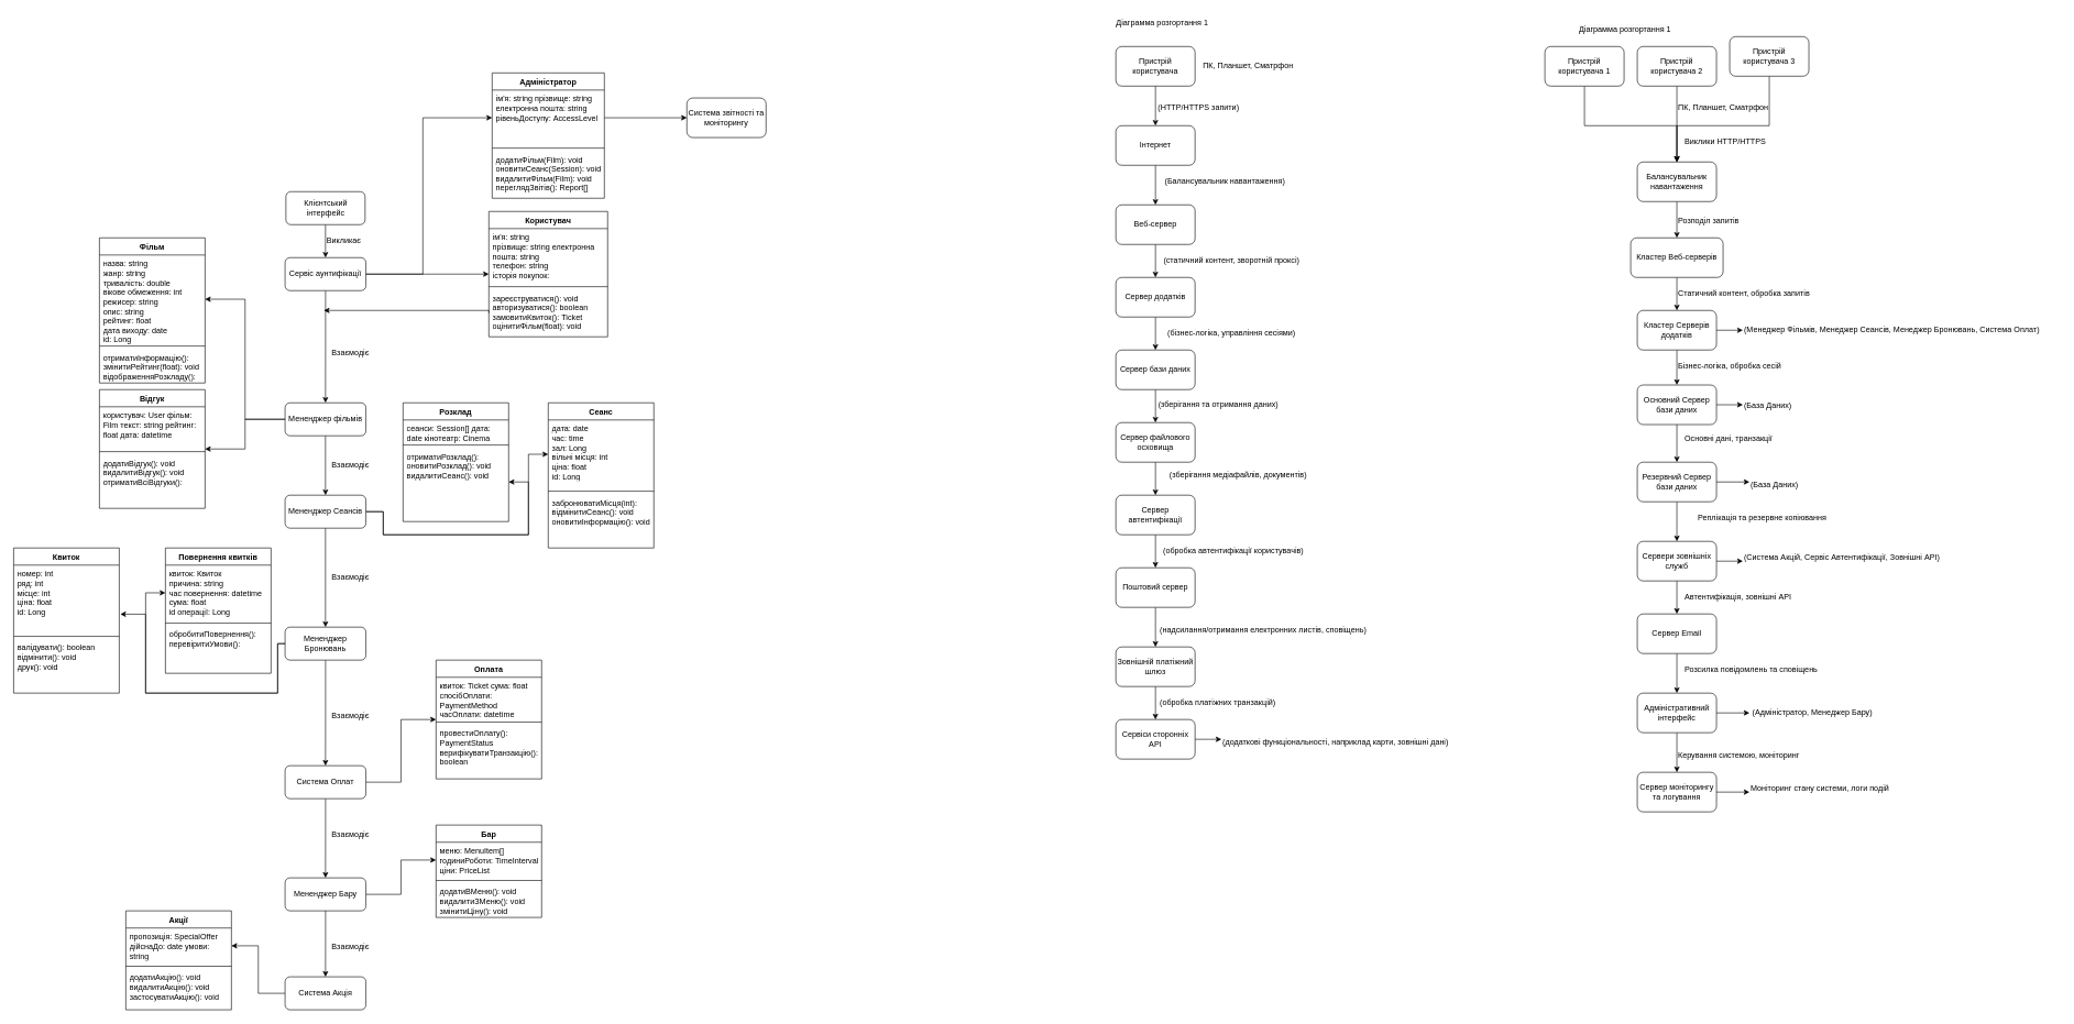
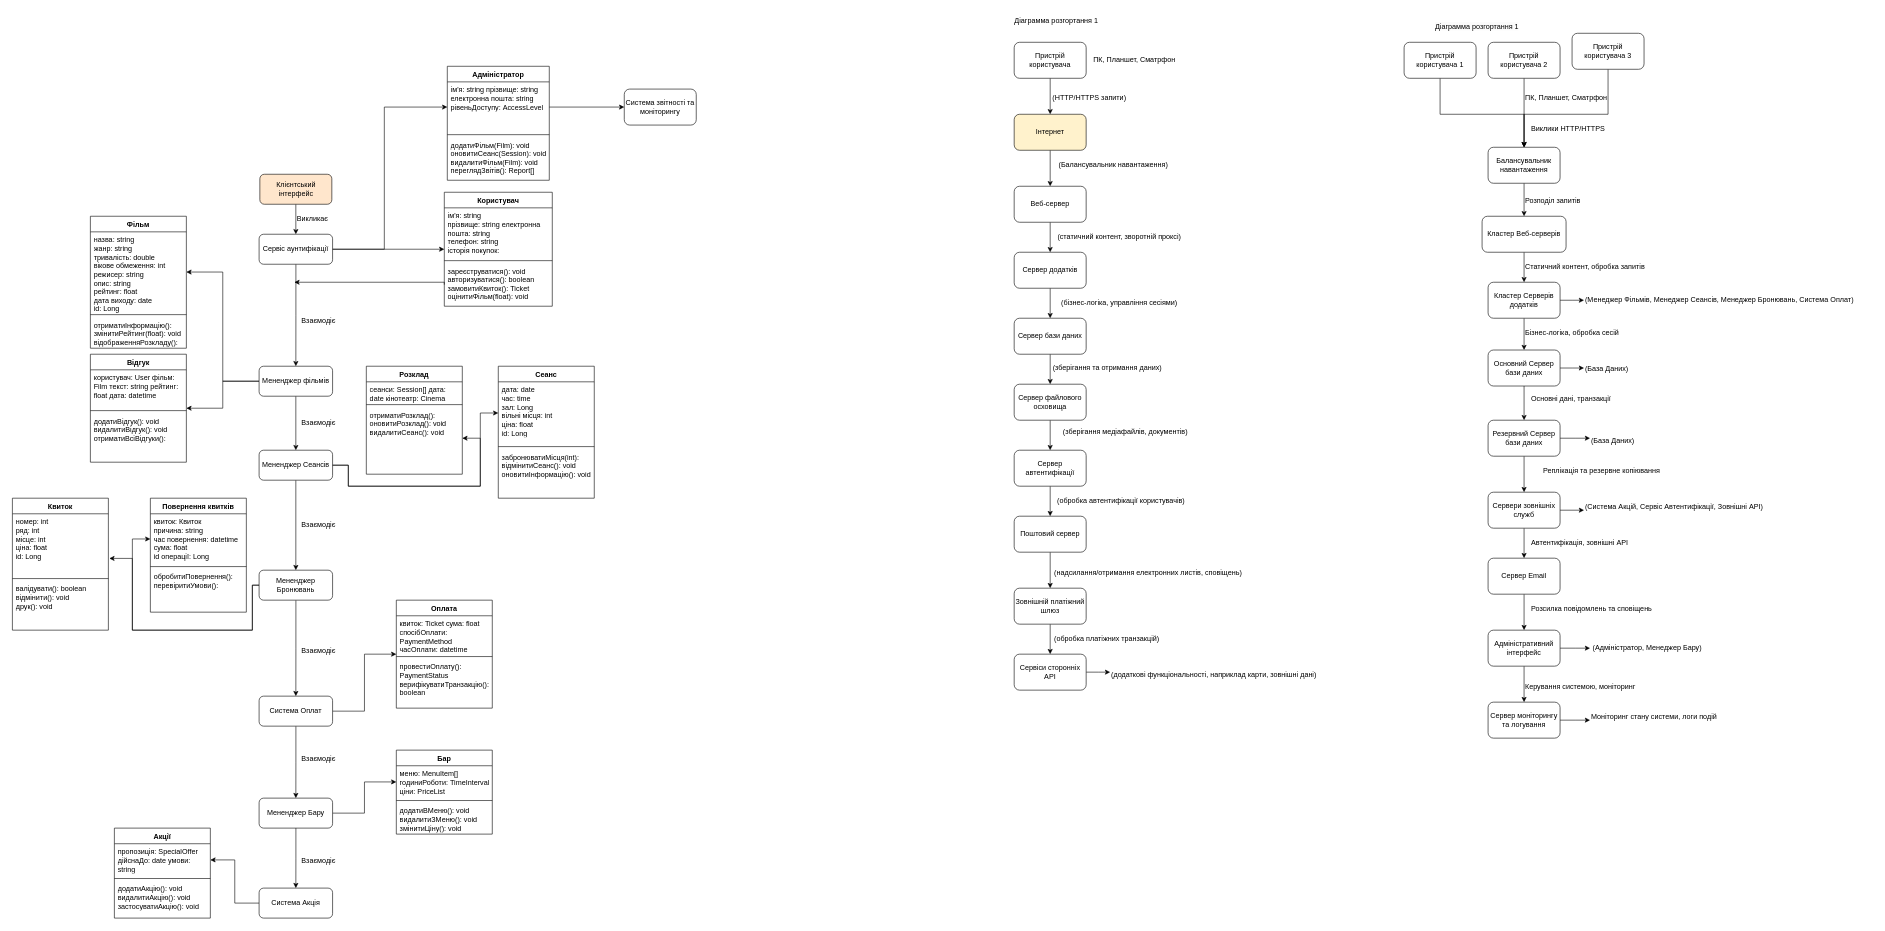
- <mxCell id="87" value="Інтернет" style="rounded=1;whiteSpace=wrap;html=1;" parent="1" vertex="1"><mxGeometry x="1690" y="190" width="120" height="60" as="geometry" /></mxCell>
+ <mxCell id="87" value="Інтернет" style="rounded=1;whiteSpace=wrap;html=1;fillColor=#fff2cc;" parent="1" vertex="1"><mxGeometry x="1690" y="190" width="120" height="60" as="geometry" /></mxCell>
- <mxCell id="3" value="Клієнтський інтерфейс" style="rounded=1;whiteSpace=wrap;html=1;" parent="1" vertex="1"><mxGeometry x="432.5" y="290" width="120" height="50" as="geometry" /></mxCell>
+ <mxCell id="3" value="Клієнтський інтерфейс" style="rounded=1;whiteSpace=wrap;html=1;fillColor=#ffe6cc;" parent="1" vertex="1"><mxGeometry x="432.5" y="290" width="120" height="50" as="geometry" /></mxCell>
